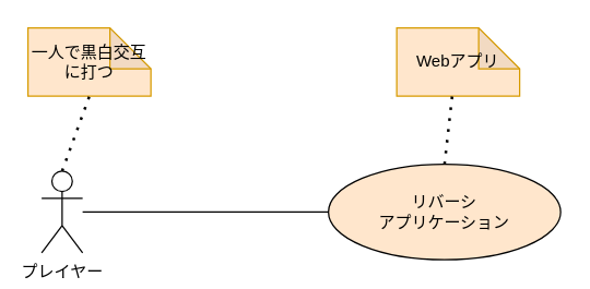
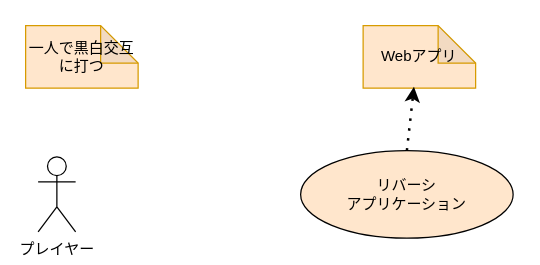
- <mxCell id="6" value="" style="endArrow=none;dashed=1;html=1;dashPattern=1 3;strokeWidth=2;entryX=0.452;entryY=0.98;entryDx=0;entryDy=0;entryPerimeter=0;exitX=0.5;exitY=0;exitDx=0;exitDy=0;" edge="1" parent="1" source="2" target="5"><mxGeometry width="50" height="50" relative="1" as="geometry"><mxPoint x="290" y="120" as="sourcePoint" /><mxPoint x="340" y="70" as="targetPoint" /></mxGeometry></mxCell>
+ <mxCell id="6" value="" style="endArrow=classic;dashed=1;html=1;dashPattern=1 3;strokeWidth=2;entryX=0.452;entryY=0.98;entryDx=0;entryDy=0;entryPerimeter=0;exitX=0.5;exitY=0;exitDx=0;exitDy=0;" edge="1" parent="1" source="2" target="5"><mxGeometry width="50" height="50" relative="1" as="geometry"><mxPoint x="290" y="120" as="sourcePoint" /><mxPoint x="340" y="70" as="targetPoint" /></mxGeometry></mxCell>
- <mxCell id="8" value="" style="endArrow=none;dashed=1;html=1;dashPattern=1 3;strokeWidth=2;entryX=0.5;entryY=1;entryDx=0;entryDy=0;entryPerimeter=0;exitX=0.5;exitY=0;exitDx=0;exitDy=0;exitPerimeter=0;" edge="1" parent="1" source="3" target="7"><mxGeometry width="50" height="50" relative="1" as="geometry"><mxPoint x="90" y="111" as="sourcePoint" /><mxPoint x="95.68" y="60" as="targetPoint" /></mxGeometry></mxCell>
- <mxCell id="4" value="" style="endArrow=none;html=1;entryX=0;entryY=0.5;entryDx=0;entryDy=0;" edge="1" parent="1" source="3" target="2"><mxGeometry relative="1" as="geometry"><mxPoint x="70" y="150" as="sourcePoint" /><mxPoint x="260" y="180" as="targetPoint" /></mxGeometry></mxCell>
